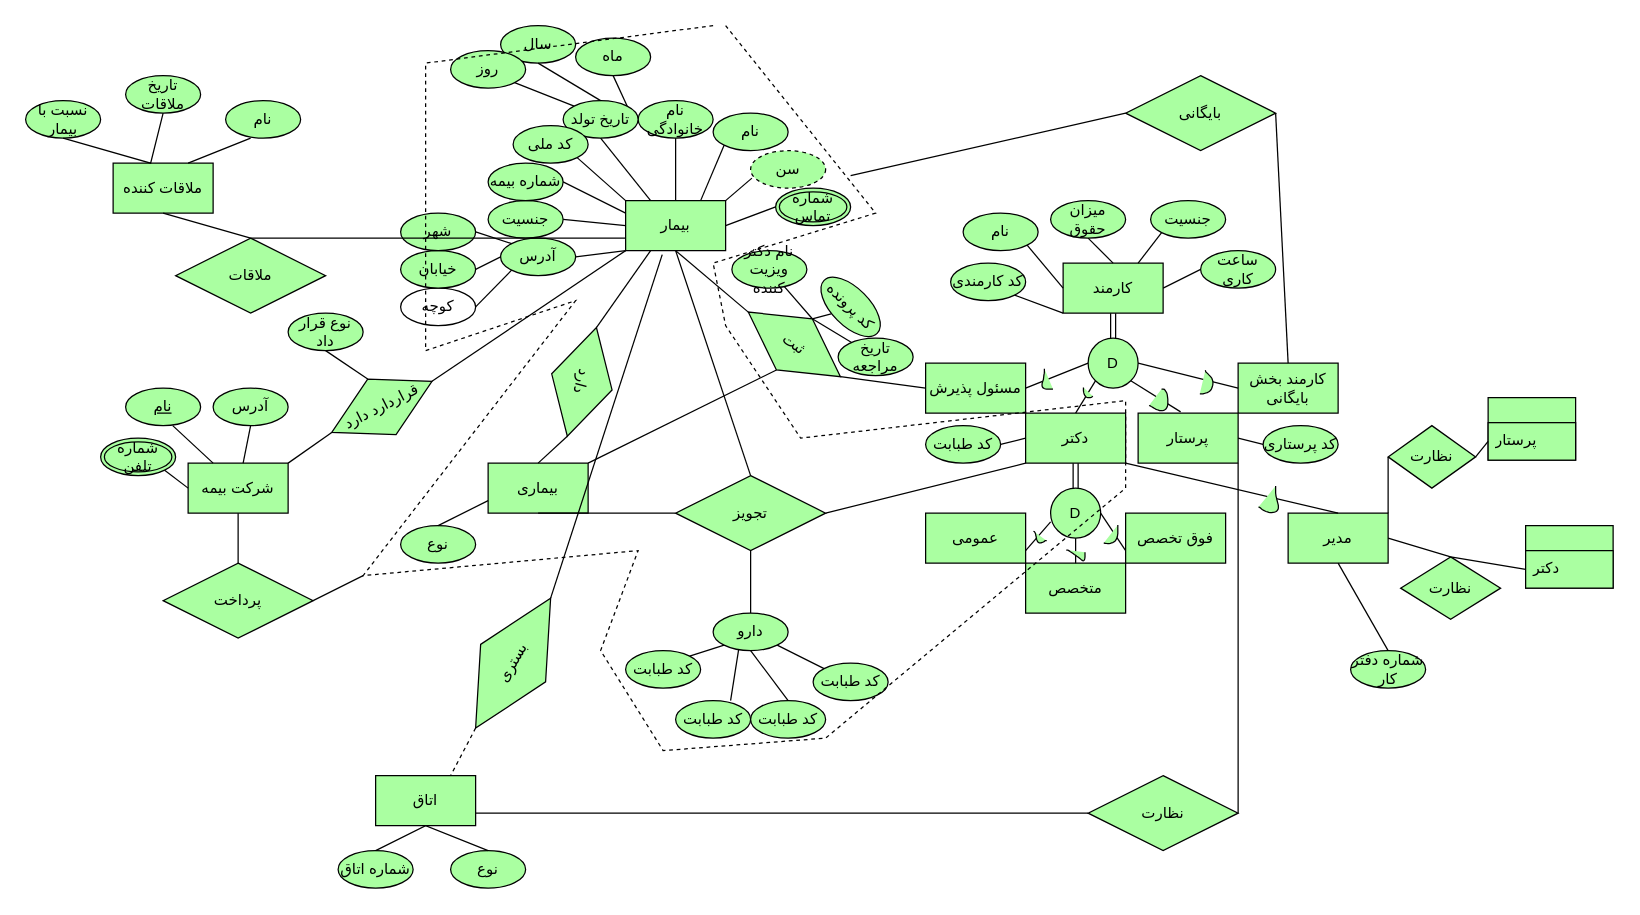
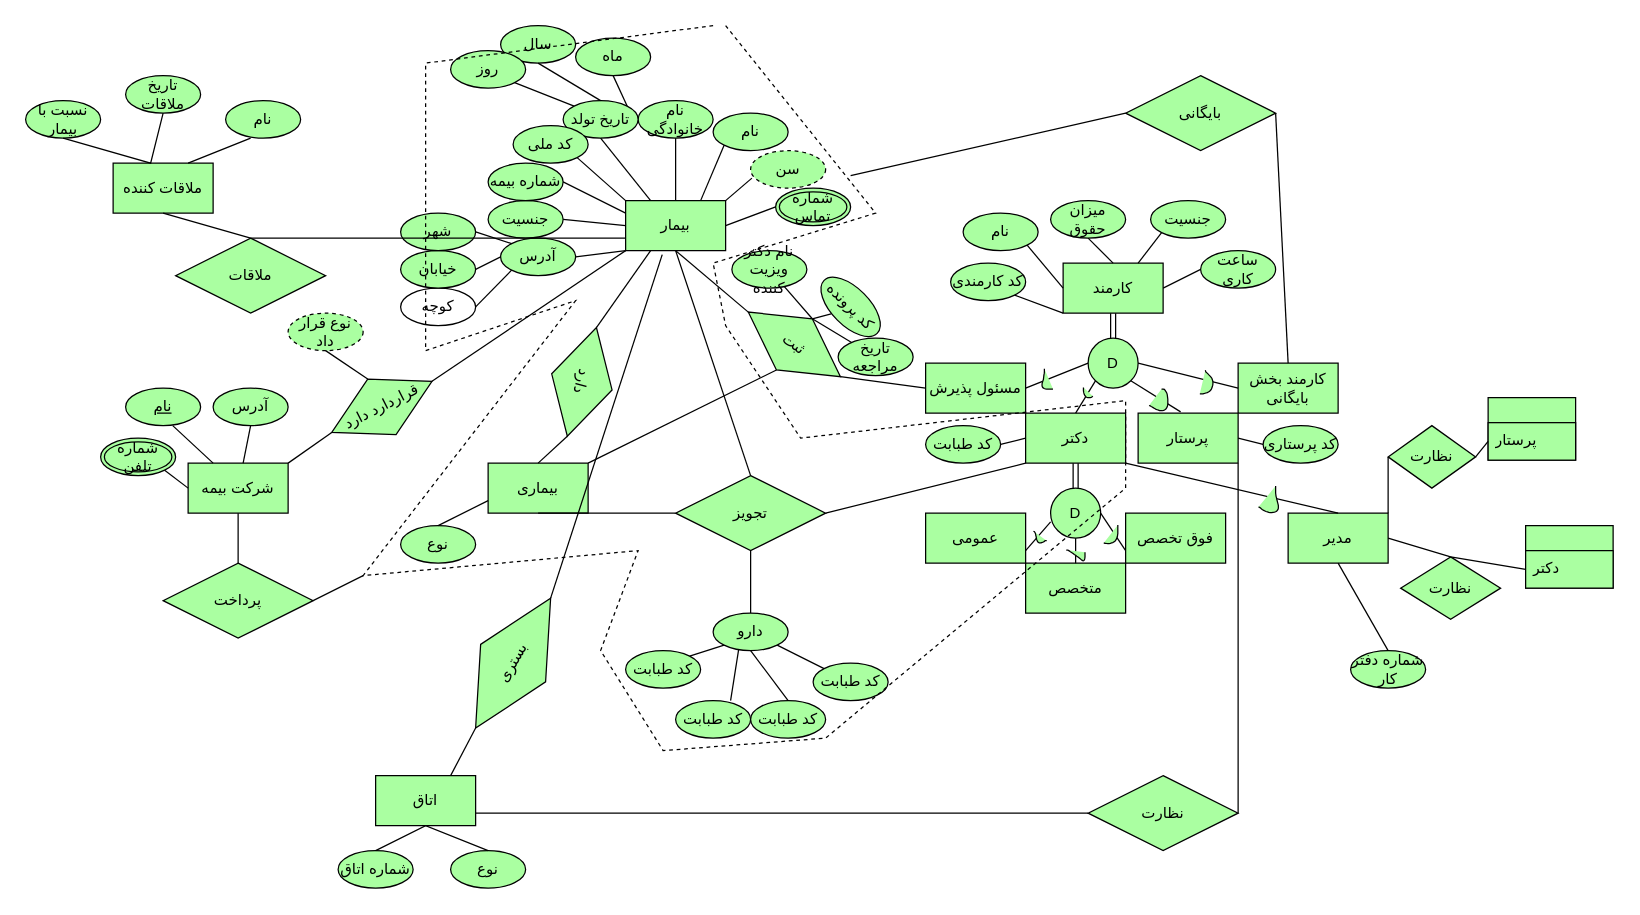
- <mxCell id="101" value="نوع قرار داد" style="ellipse;whiteSpace=wrap;html=1;strokeColor=#000000;fillColor=#AAFFA1;" vertex="1" parent="1"><mxGeometry x="230" y="250" width="60" height="30" as="geometry" /></mxCell>
+ <mxCell id="101" value="نوع قرار داد" style="ellipse;whiteSpace=wrap;html=1;strokeColor=#000000;fillColor=#AAFFA1;dashed=1;" vertex="1" parent="1"><mxGeometry x="230" y="250" width="60" height="30" as="geometry" /></mxCell>
- <mxCell id="109" value="" style="endArrow=none;html=1;rounded=0;exitX=0;exitY=0.5;exitDx=0;exitDy=0;entryX=0.75;entryY=0;entryDx=0;entryDy=0;strokeColor=#000000;fillColor=#AAFFA1;dashed=1;" edge="1" parent="1" source="107" target="106"><mxGeometry relative="1" as="geometry"><mxPoint x="520" y="410" as="sourcePoint" /><mxPoint x="680" y="410" as="targetPoint" /></mxGeometry></mxCell>
+ <mxCell id="109" value="" style="endArrow=none;html=1;rounded=0;exitX=0;exitY=0.5;exitDx=0;exitDy=0;entryX=0.75;entryY=0;entryDx=0;entryDy=0;strokeColor=#000000;fillColor=#AAFFA1;" edge="1" parent="1" source="107" target="106"><mxGeometry relative="1" as="geometry"><mxPoint x="520" y="410" as="sourcePoint" /><mxPoint x="680" y="410" as="targetPoint" /></mxGeometry></mxCell>
